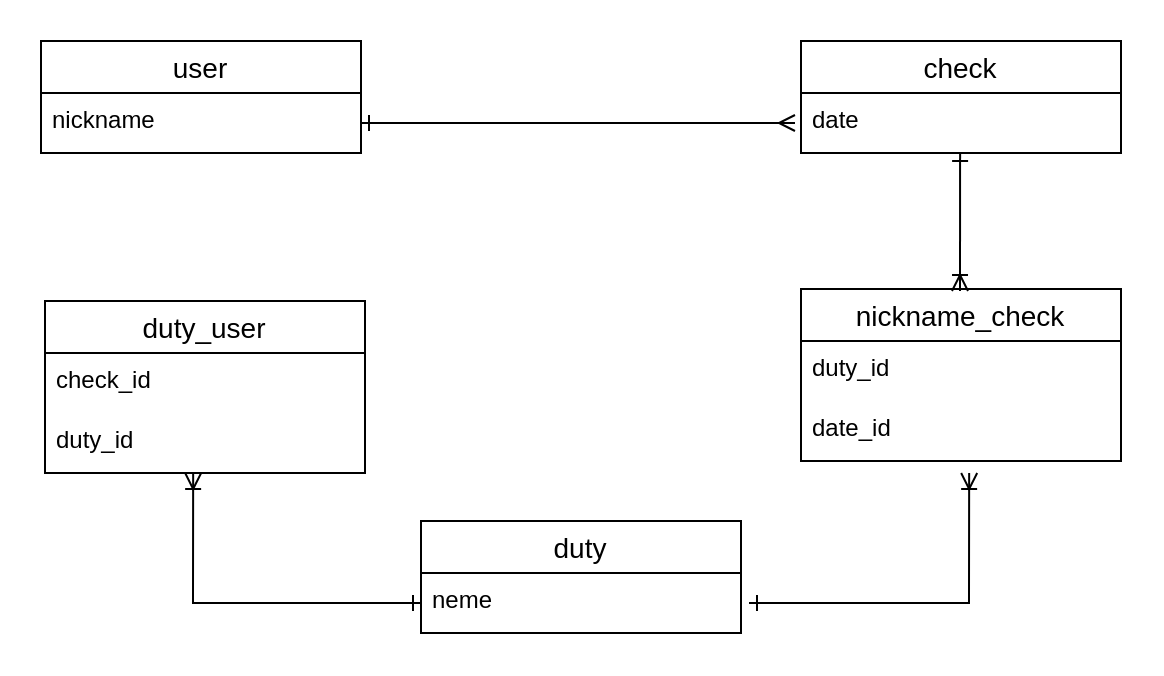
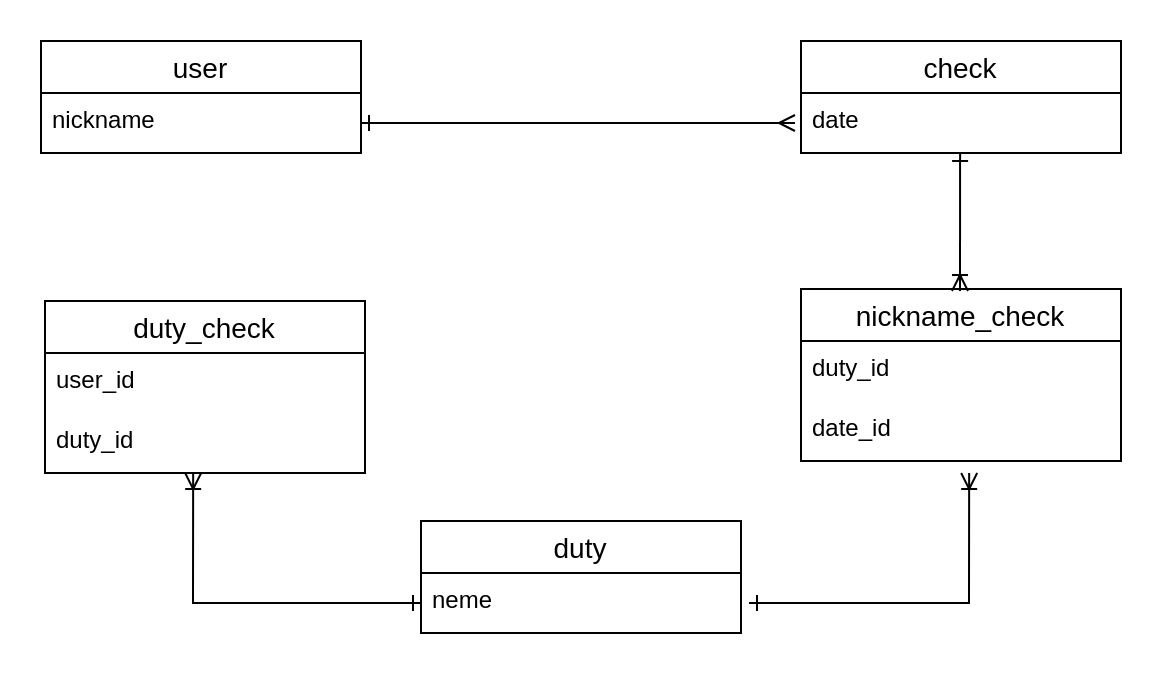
- <mxCell id="8" value="duty_user" style="swimlane;fontStyle=0;childLayout=stackLayout;horizontal=1;startSize=26;horizontalStack=0;resizeParent=1;resizeParentMax=0;resizeLast=0;collapsible=1;marginBottom=0;align=center;fontSize=14;" parent="1" vertex="1"><mxGeometry x="22" y="150" width="160" height="86" as="geometry" /></mxCell>
+ <mxCell id="8" value="duty_check" style="swimlane;fontStyle=0;childLayout=stackLayout;horizontal=1;startSize=26;horizontalStack=0;resizeParent=1;resizeParentMax=0;resizeLast=0;collapsible=1;marginBottom=0;align=center;fontSize=14;" parent="1" vertex="1"><mxGeometry x="22" y="150" width="160" height="86" as="geometry" /></mxCell>
- <mxCell id="9" value="check_id" style="text;strokeColor=none;fillColor=none;spacingLeft=4;spacingRight=4;overflow=hidden;rotatable=0;points=[[0,0.5],[1,0.5]];portConstraint=eastwest;fontSize=12;" parent="8" vertex="1"><mxGeometry y="26" width="160" height="30" as="geometry" /></mxCell>
+ <mxCell id="9" value="user_id" style="text;strokeColor=none;fillColor=none;spacingLeft=4;spacingRight=4;overflow=hidden;rotatable=0;points=[[0,0.5],[1,0.5]];portConstraint=eastwest;fontSize=12;" parent="8" vertex="1"><mxGeometry y="26" width="160" height="30" as="geometry" /></mxCell>
